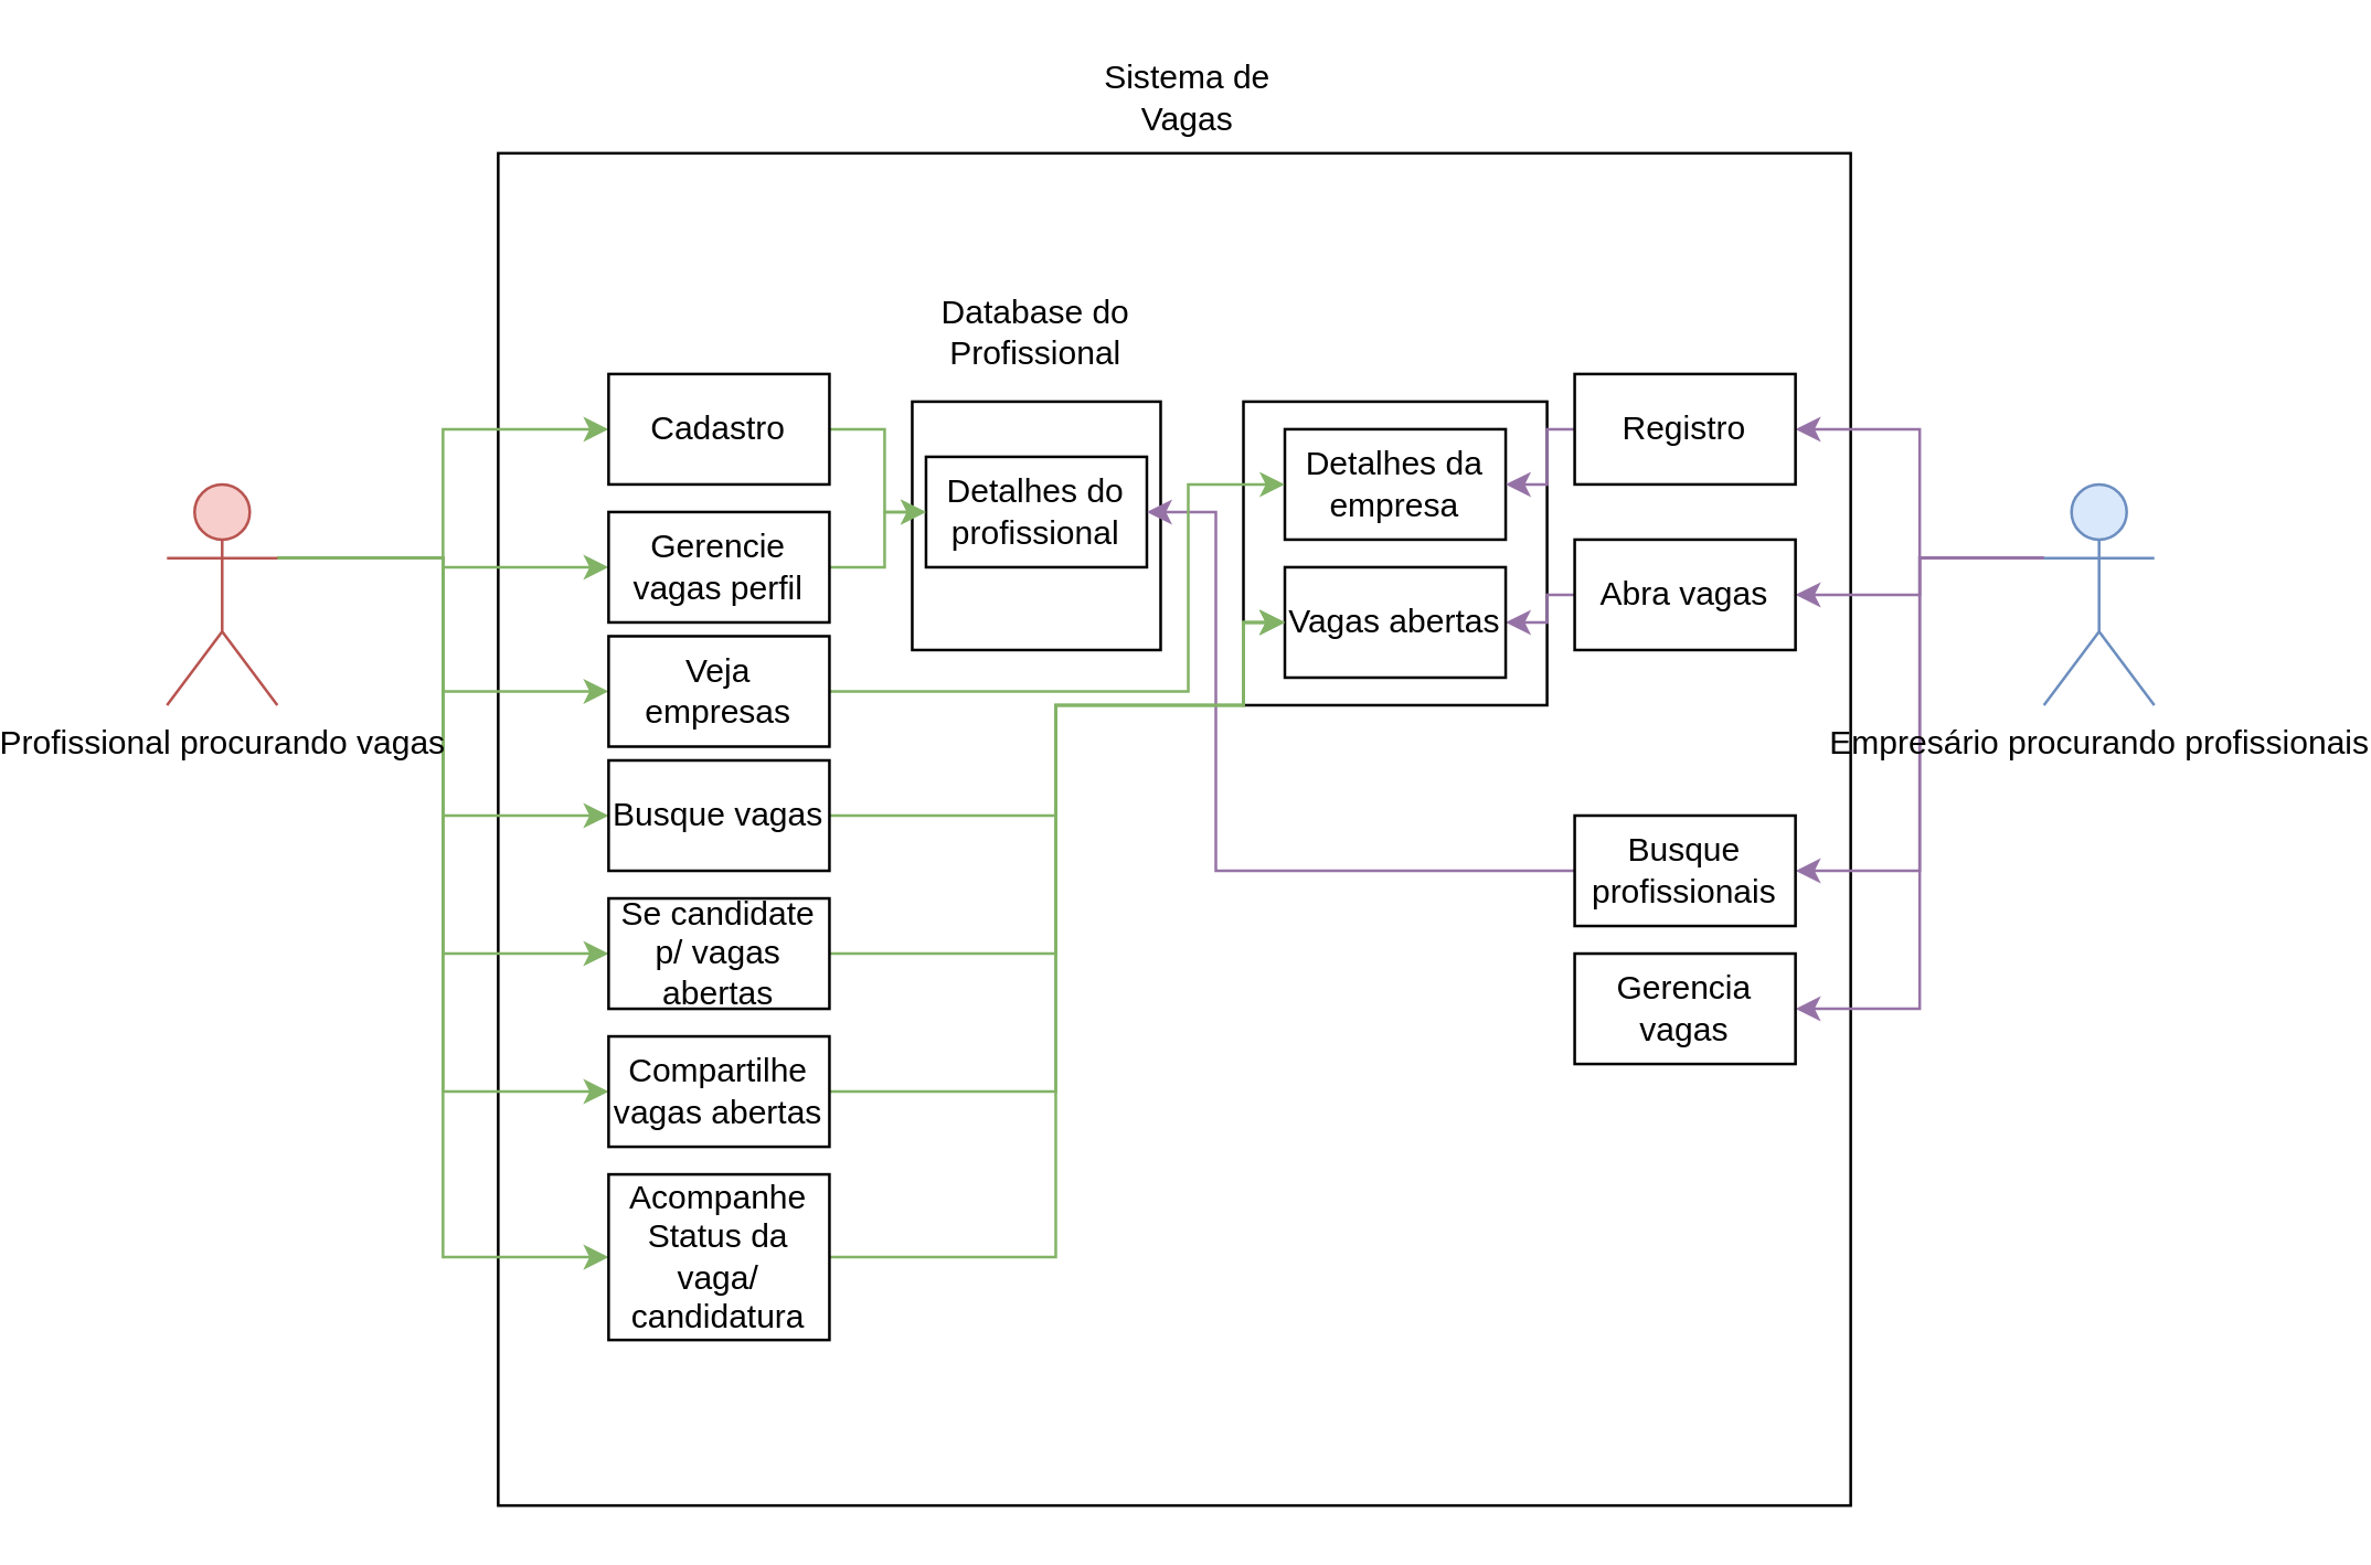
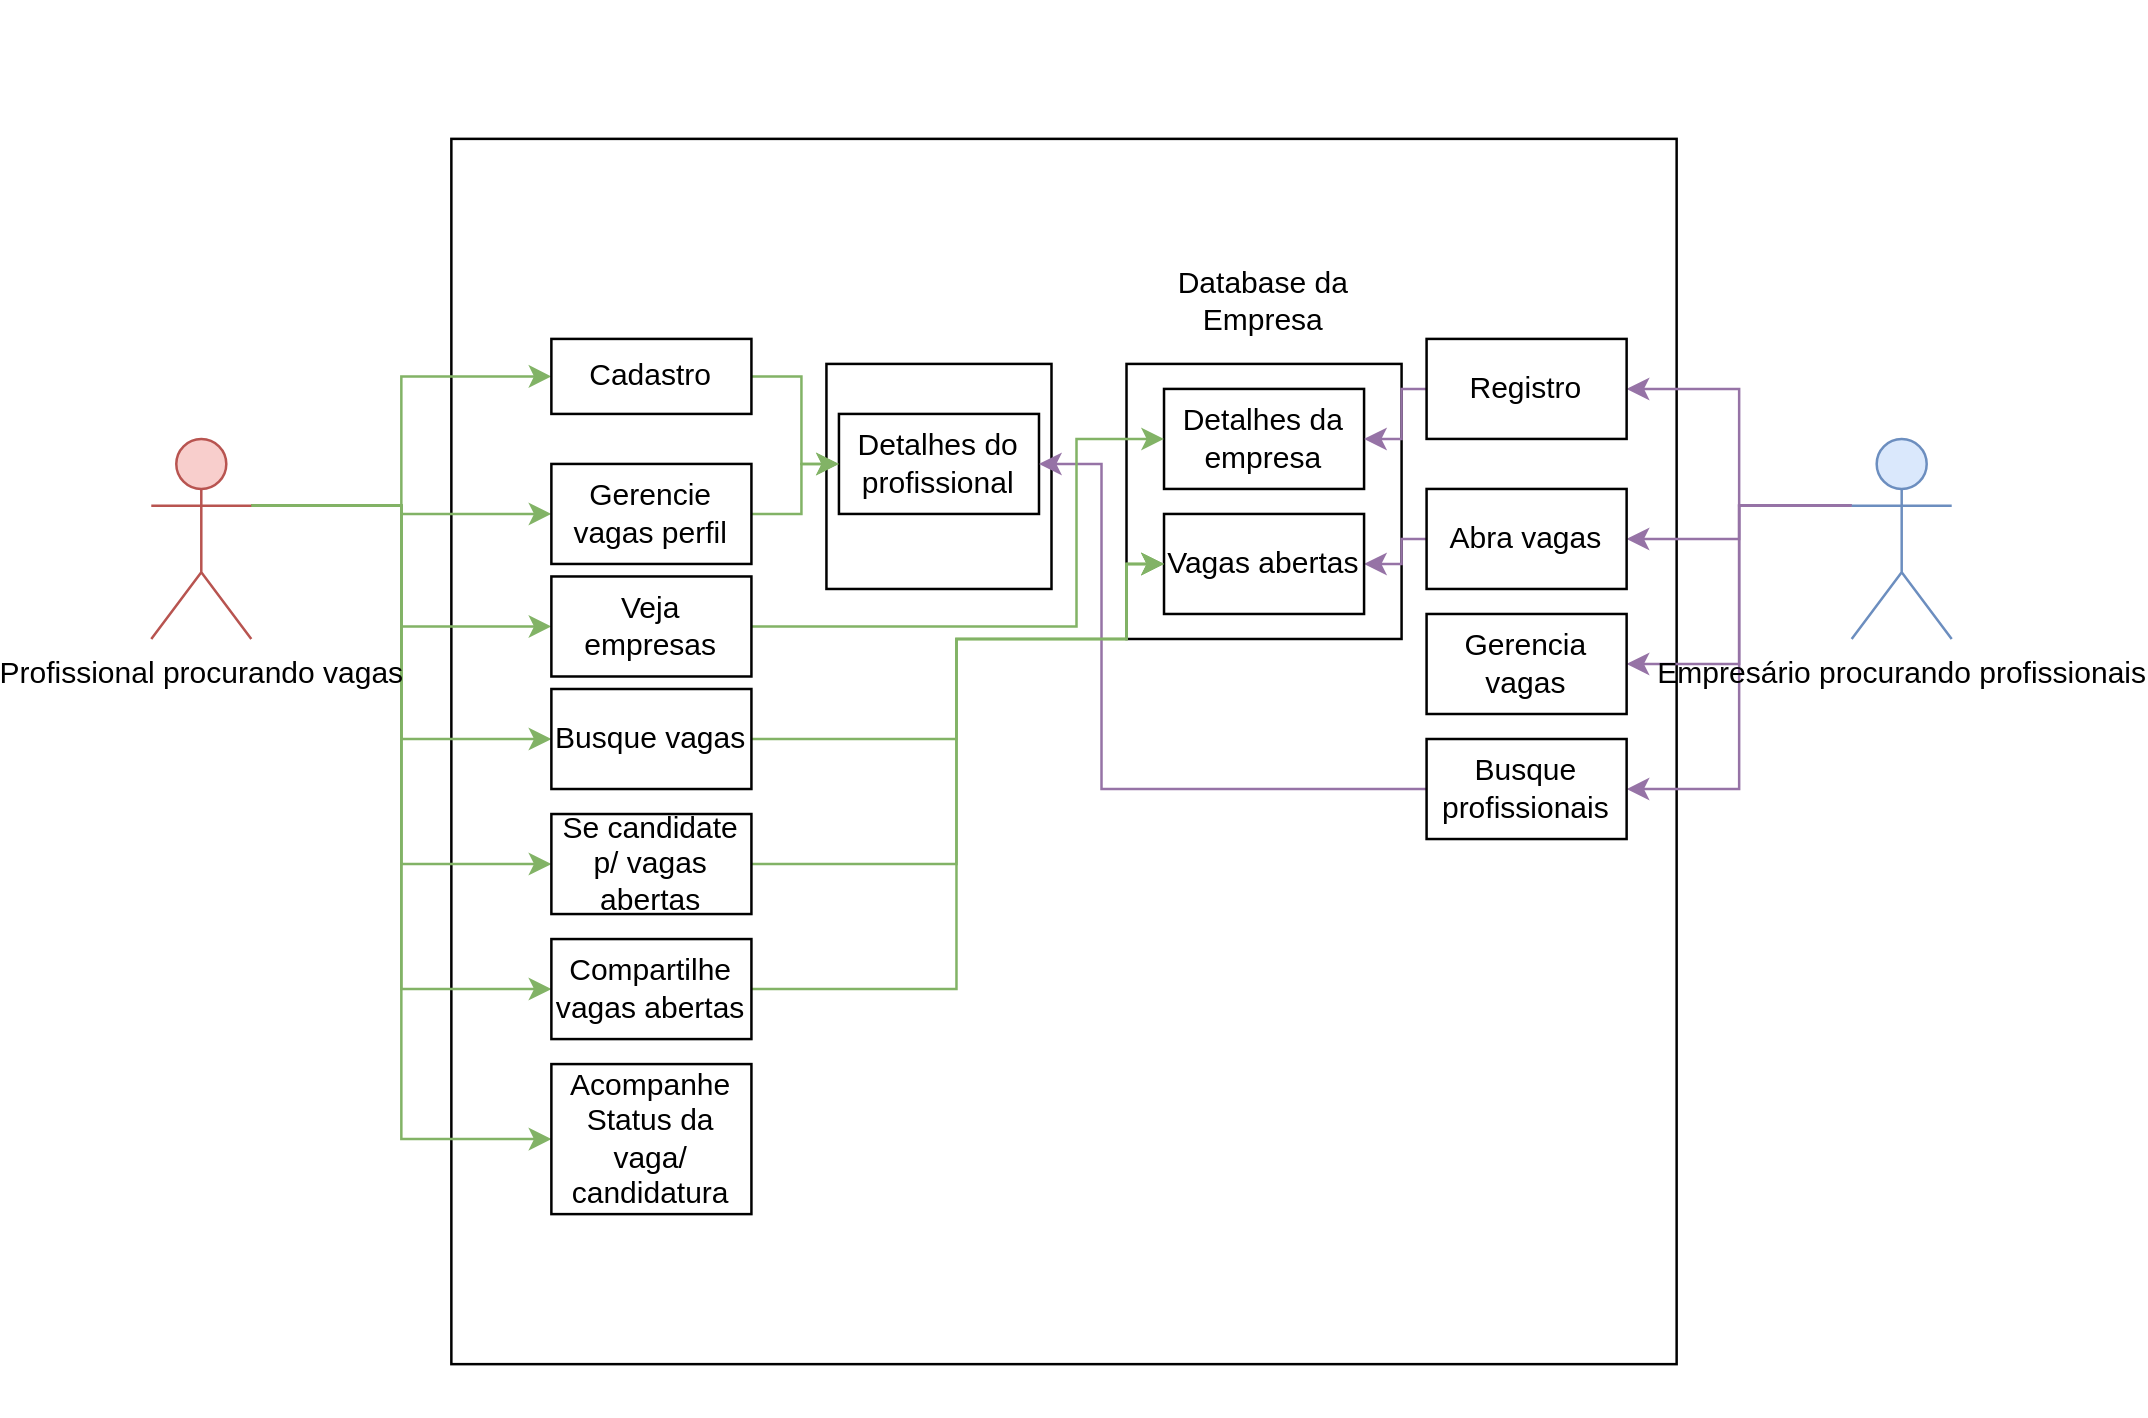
- <mxCell id="29" value="Sistema de Vagas" style="text;html=1;strokeColor=none;fillColor=none;align=center;verticalAlign=middle;whiteSpace=wrap;rounded=0;" vertex="1" parent="1"><mxGeometry x="345" y="20" width="90" height="30" as="geometry" /></mxCell>
- <mxCell id="18" value="Database do Profissional" style="text;html=1;strokeColor=none;fillColor=none;align=center;verticalAlign=middle;whiteSpace=wrap;rounded=0;" vertex="1" parent="1"><mxGeometry x="290" y="105" width="90" height="30" as="geometry" /></mxCell>
+ <mxCell id="23" value="Database da Empresa" style="text;html=1;strokeColor=none;fillColor=none;align=center;verticalAlign=middle;whiteSpace=wrap;rounded=0;" vertex="1" parent="1"><mxGeometry x="420" y="105" width="90" height="30" as="geometry" /></mxCell>
- <mxCell id="20" value="Cadastro" style="rounded=0;whiteSpace=wrap;html=1;" vertex="1" parent="1"><mxGeometry x="180" y="135" width="80" height="40" as="geometry" /></mxCell>
+ <mxCell id="20" value="Cadastro" style="rounded=0;whiteSpace=wrap;html=1;" vertex="1" parent="1"><mxGeometry x="180" y="135" width="80" height="30" as="geometry" /></mxCell>
- <mxCell id="40" value="Gerencia vagas" style="rounded=0;whiteSpace=wrap;html=1;" vertex="1" parent="1"><mxGeometry x="530" y="345" width="80" height="40" as="geometry" /></mxCell>
+ <mxCell id="40" value="Gerencia vagas" style="rounded=0;whiteSpace=wrap;html=1;" vertex="1" parent="1"><mxGeometry x="530" y="245" width="80" height="40" as="geometry" /></mxCell>
- <mxCell id="38" style="edgeStyle=orthogonalEdgeStyle;rounded=0;orthogonalLoop=1;jettySize=auto;html=1;exitX=1;exitY=0.5;exitDx=0;exitDy=0;entryX=0;entryY=0.5;entryDx=0;entryDy=0;fillColor=#d5e8d4;strokeColor=#82b366;" edge="1" parent="1" source="39" target="28"><mxGeometry relative="1" as="geometry"><Array as="points"><mxPoint x="342" y="455" /><mxPoint x="342" y="255" /><mxPoint x="410" y="255" /><mxPoint x="410" y="225" /></Array></mxGeometry></mxCell>
